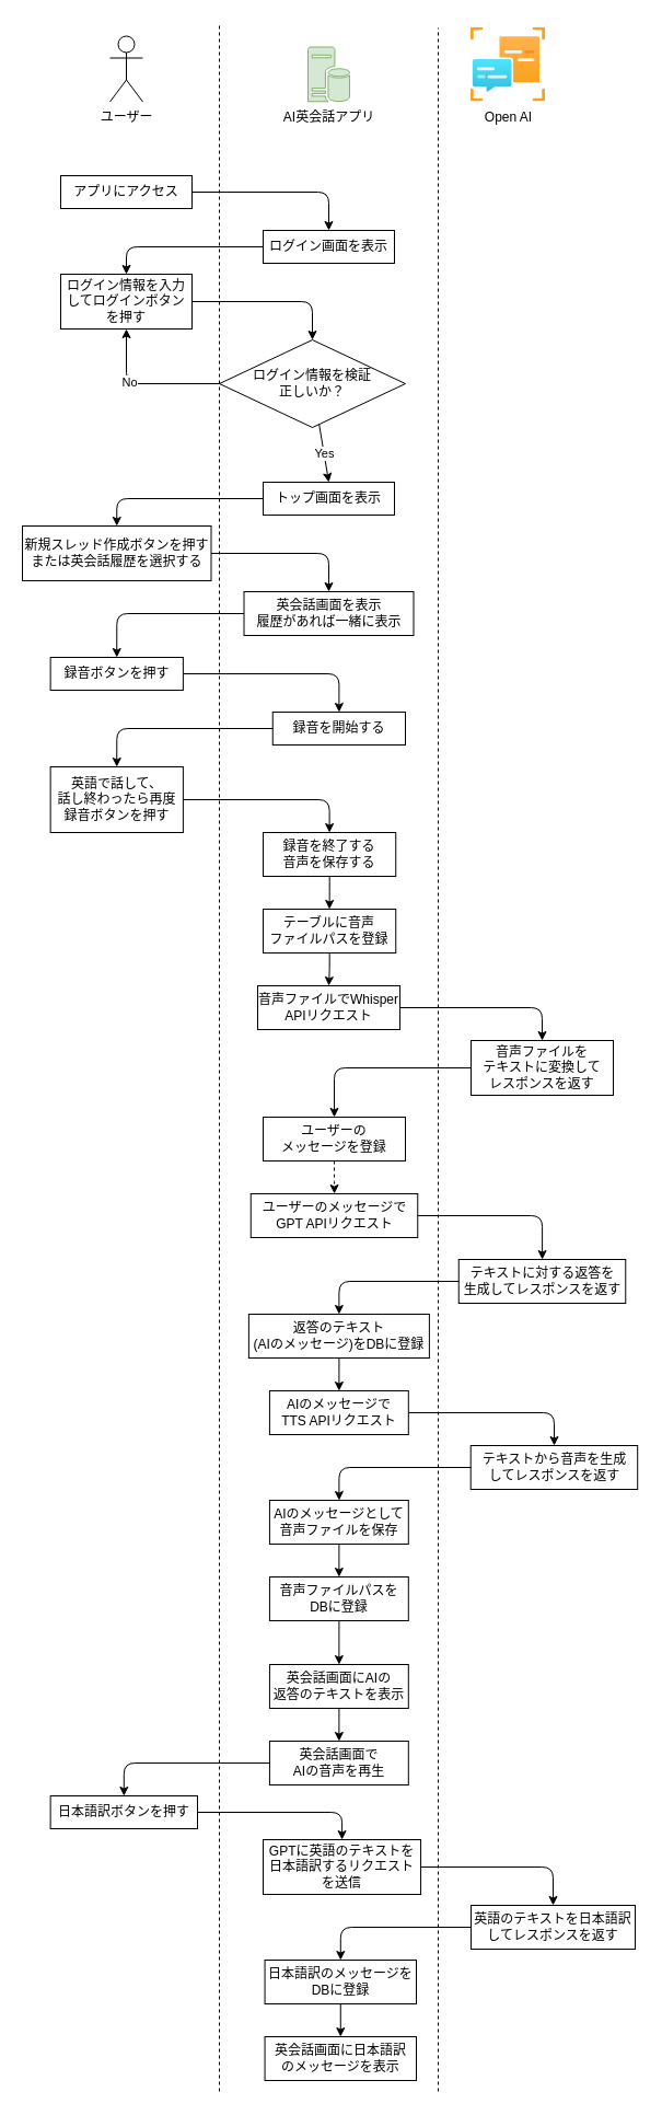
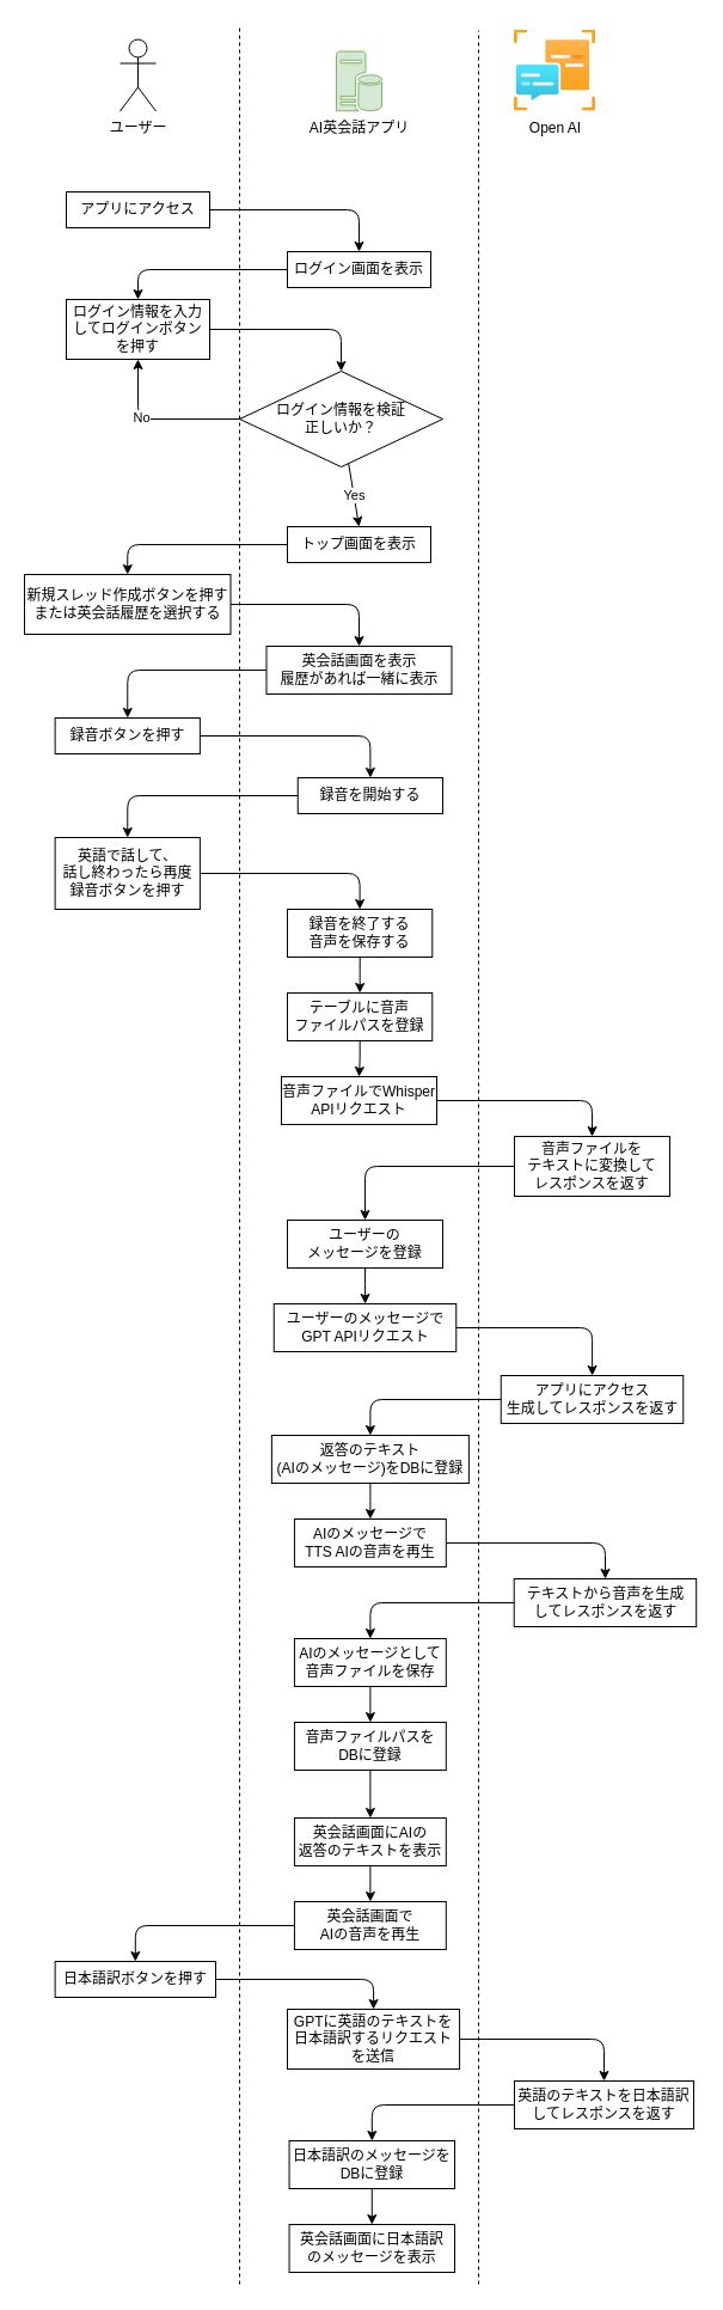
- <mxCell id="37" value="" style="edgeStyle=orthogonalEdgeStyle;html=1;dashed=1;" parent="1" source="38" target="40" edge="1"><mxGeometry relative="1" as="geometry" /></mxCell>
+ <mxCell id="37" value="" style="edgeStyle=orthogonalEdgeStyle;html=1;" parent="1" source="38" target="40" edge="1"><mxGeometry relative="1" as="geometry" /></mxCell>
- <mxCell id="42" value="テキストに対する返答を&lt;div&gt;生成してレスポンスを返す&lt;/div&gt;" style="rounded=0;whiteSpace=wrap;html=1;" parent="1" vertex="1"><mxGeometry x="418.75" y="1150" width="152.5" height="40" as="geometry" /></mxCell>
+ <mxCell id="42" value="アプリにアクセス&lt;div&gt;生成してレスポンスを返す&lt;/div&gt;" style="rounded=0;whiteSpace=wrap;html=1;" parent="1" vertex="1"><mxGeometry x="418.75" y="1150" width="152.5" height="40" as="geometry" /></mxCell>
- <mxCell id="46" value="AIのメッセージで&lt;br&gt;TTS APIリクエスト" style="rounded=0;whiteSpace=wrap;html=1;" parent="1" vertex="1"><mxGeometry x="245.94" y="1270" width="126.87" height="40" as="geometry" /></mxCell>
+ <mxCell id="46" value="AIのメッセージで&lt;br&gt;TTS AIの音声を再生" style="rounded=0;whiteSpace=wrap;html=1;" parent="1" vertex="1"><mxGeometry x="245.94" y="1270" width="126.87" height="40" as="geometry" /></mxCell>
